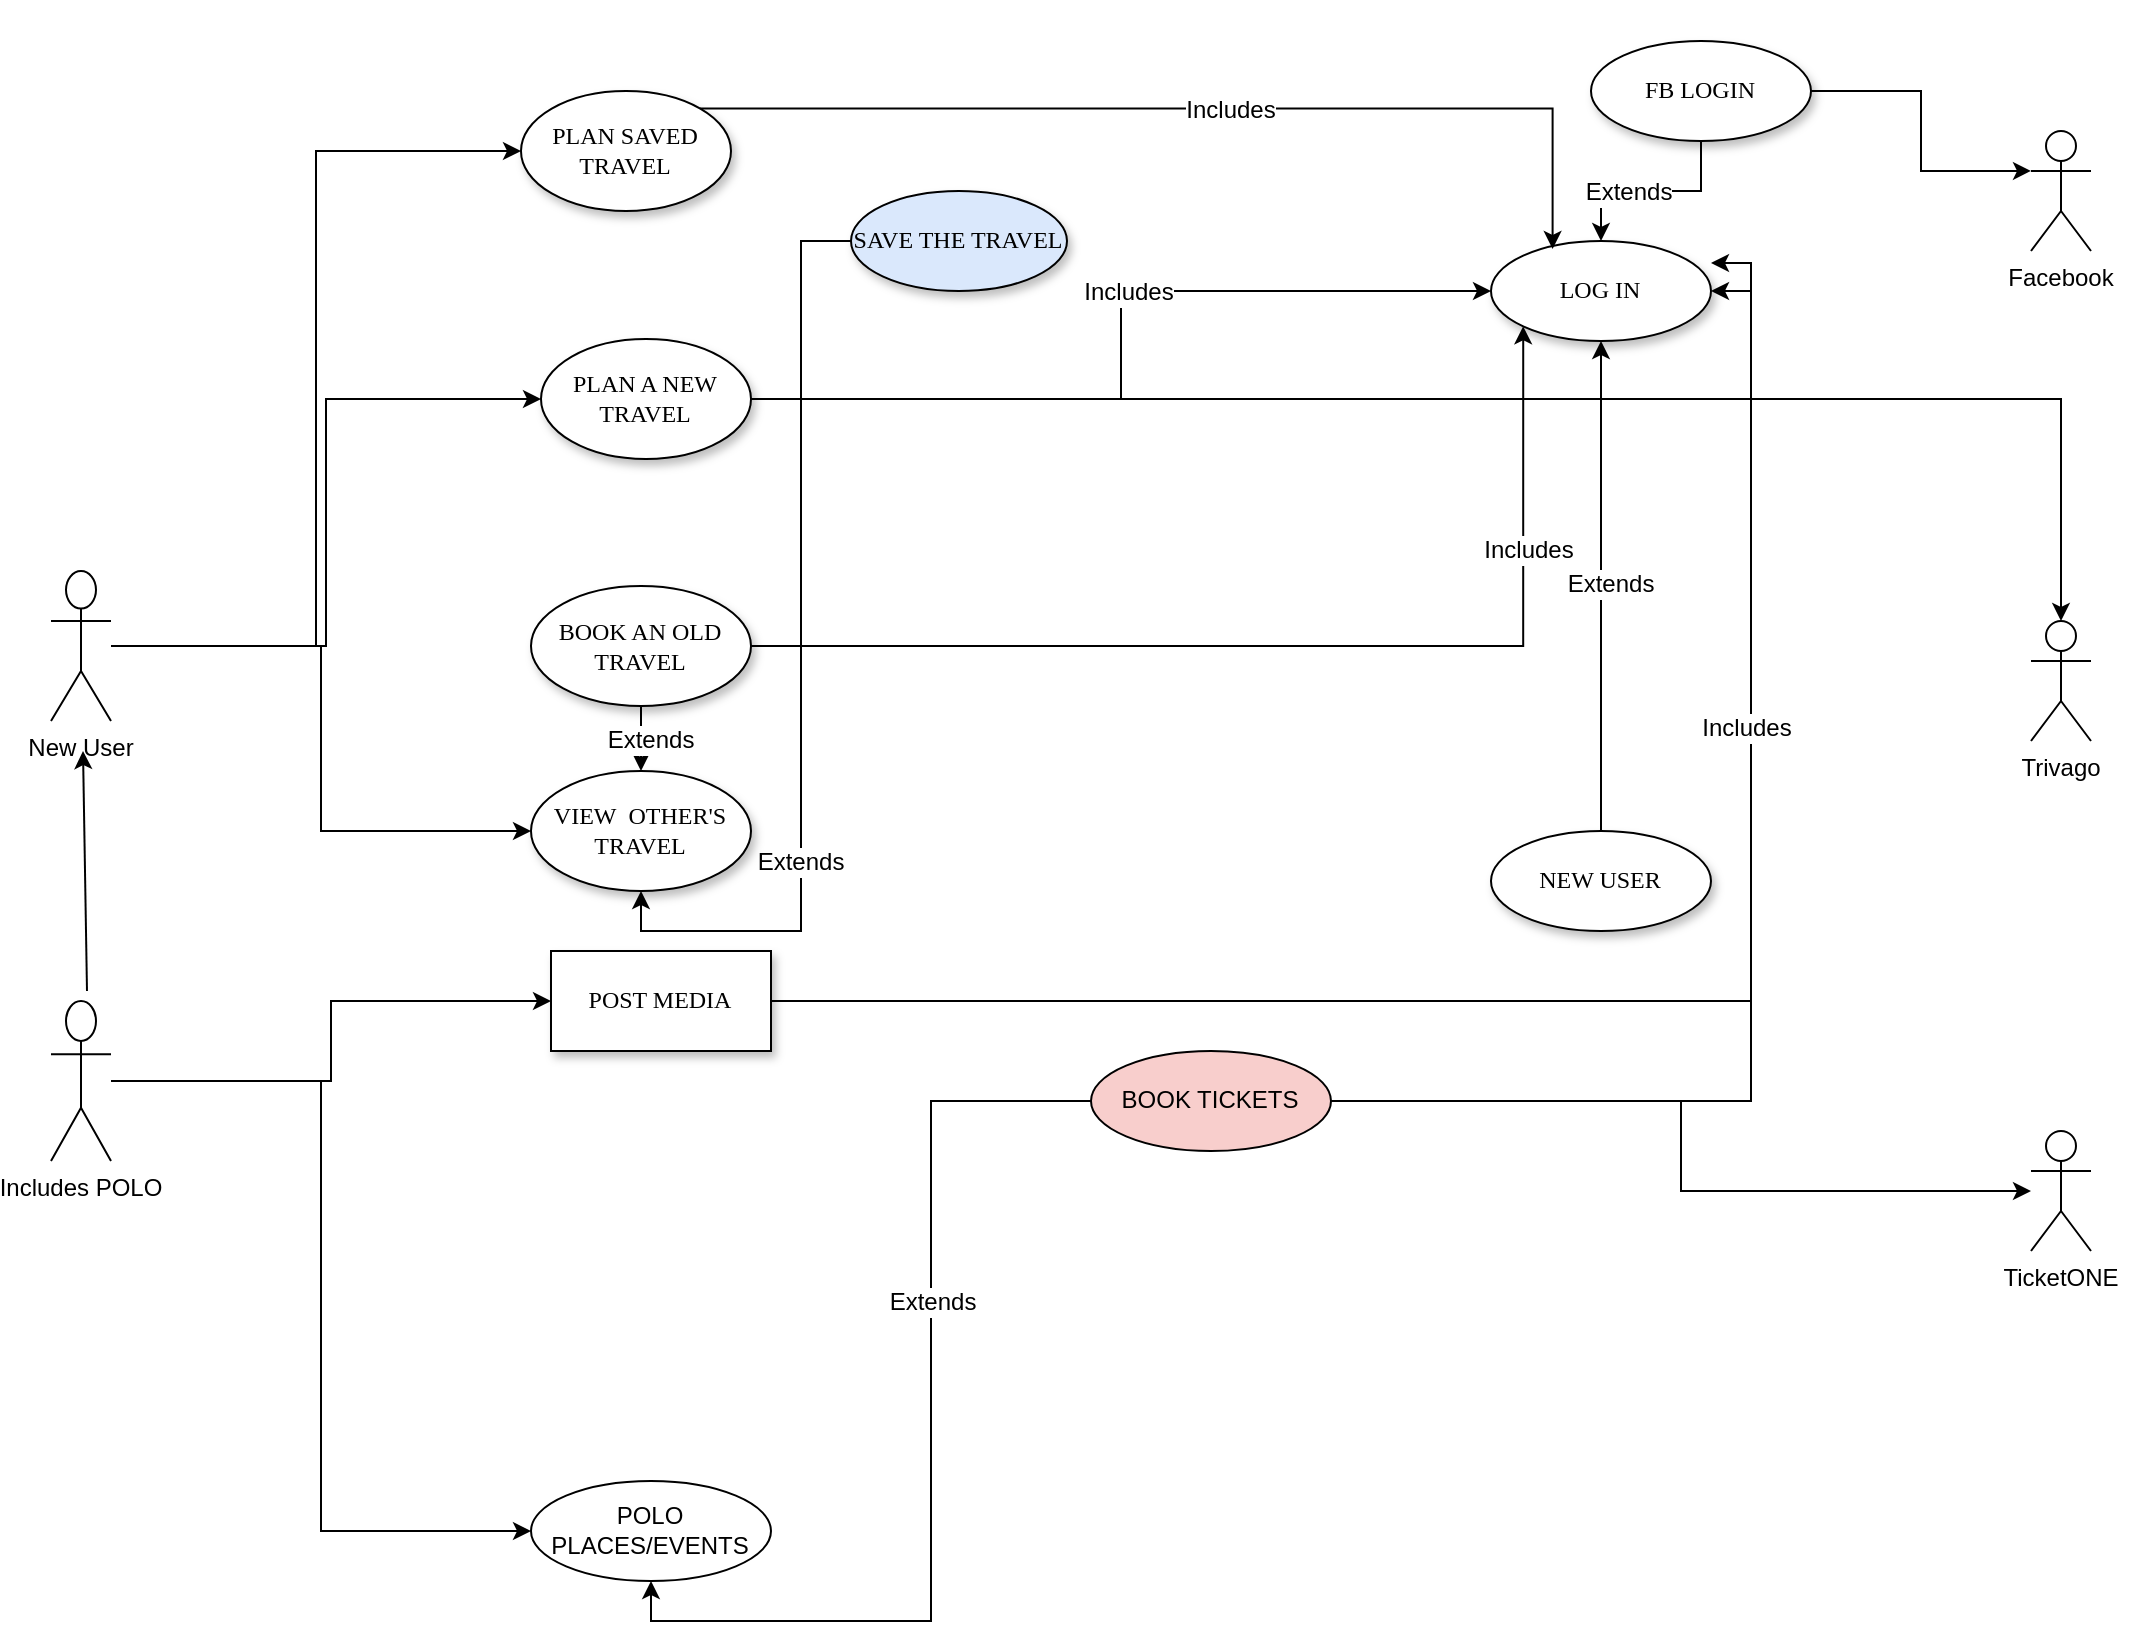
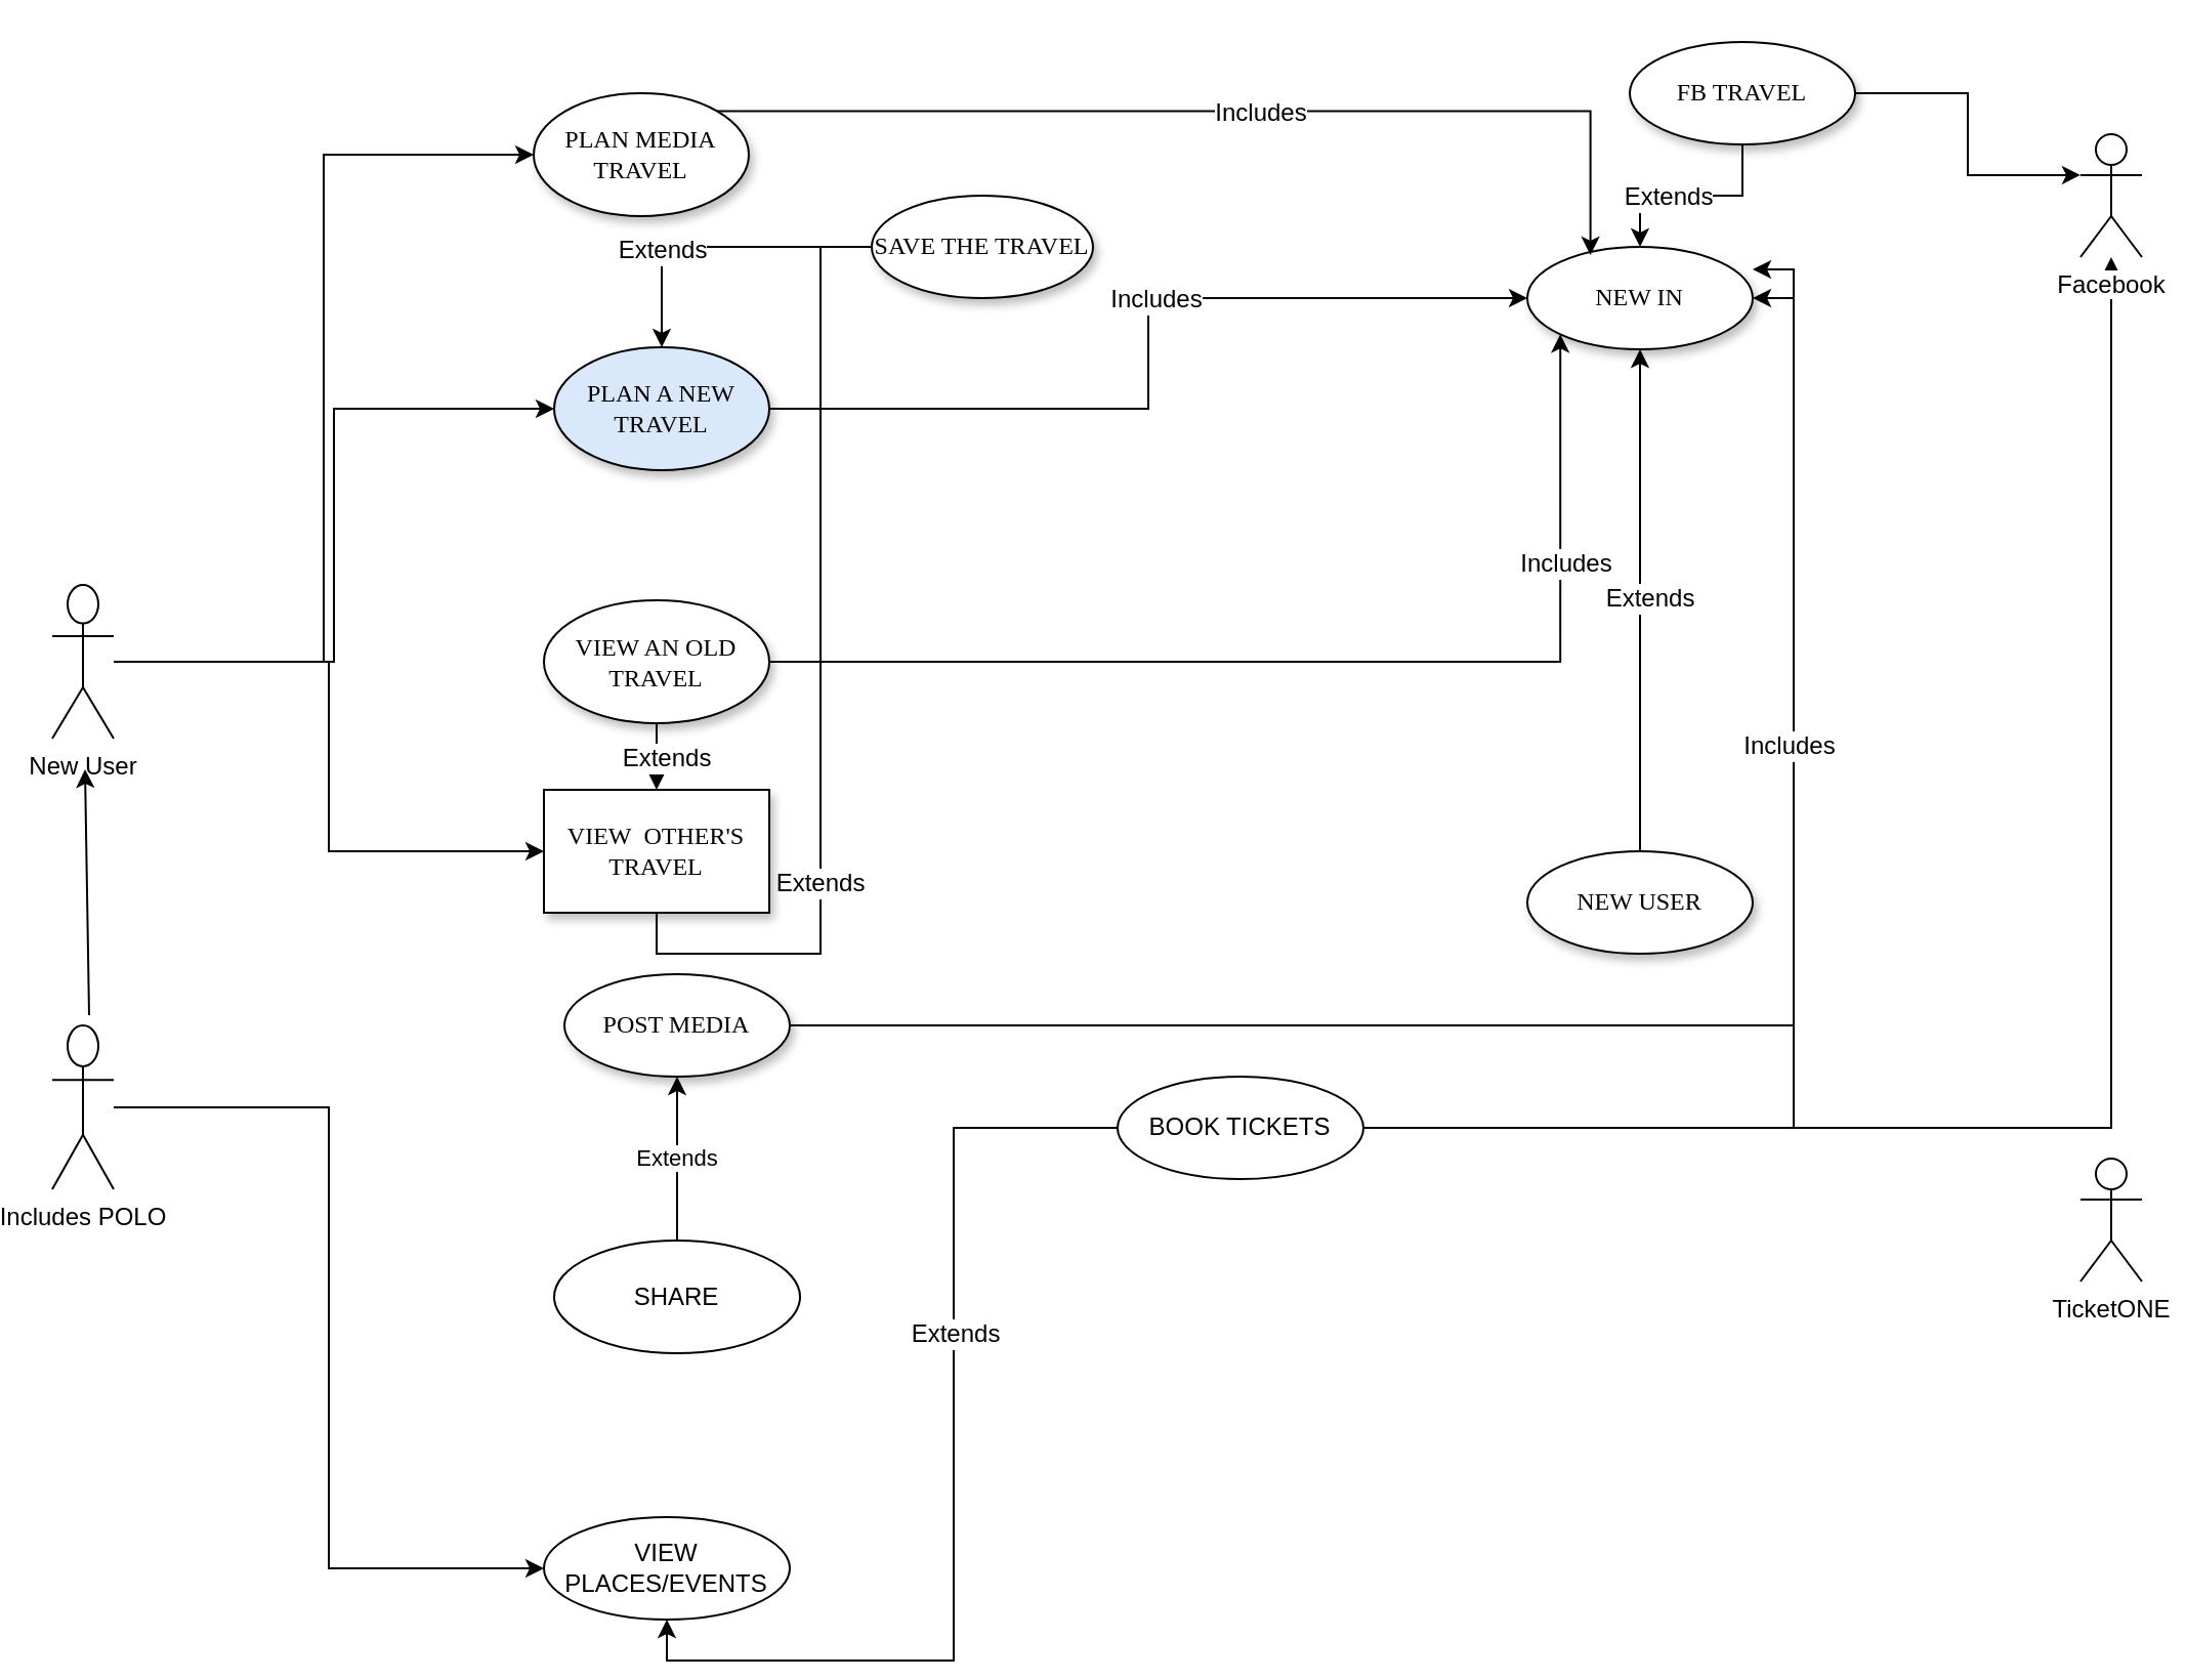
- <mxCell id="14" value="FB LOGIN" style="ellipse;whiteSpace=wrap;html=1;rounded=0;shadow=1;comic=0;labelBackgroundColor=none;strokeColor=#000000;strokeWidth=1;fillColor=#FFFFFF;fontFamily=Verdana;fontSize=12;fontColor=#000000;align=center;" parent="1" vertex="1"><mxGeometry x="790" y="20" width="110" height="50" as="geometry" /></mxCell>
+ <mxCell id="14" value="FB TRAVEL" style="ellipse;whiteSpace=wrap;html=1;rounded=0;shadow=1;comic=0;labelBackgroundColor=none;strokeColor=#000000;strokeWidth=1;fillColor=#FFFFFF;fontFamily=Verdana;fontSize=12;fontColor=#000000;align=center;" parent="1" vertex="1"><mxGeometry x="790" y="20" width="110" height="50" as="geometry" /></mxCell>
- <mxCell id="28" value="PLAN SAVED TRAVEL" style="ellipse;whiteSpace=wrap;html=1;rounded=0;shadow=1;comic=0;labelBackgroundColor=none;strokeColor=#000000;strokeWidth=1;fillColor=#FFFFFF;fontFamily=Verdana;fontSize=12;fontColor=#000000;align=center;" parent="1" vertex="1"><mxGeometry x="255" y="45" width="105" height="60" as="geometry" /></mxCell>
+ <mxCell id="28" value="PLAN MEDIA TRAVEL" style="ellipse;whiteSpace=wrap;html=1;rounded=0;shadow=1;comic=0;labelBackgroundColor=none;strokeColor=#000000;strokeWidth=1;fillColor=#FFFFFF;fontFamily=Verdana;fontSize=12;fontColor=#000000;align=center;" parent="1" vertex="1"><mxGeometry x="255" y="45" width="105" height="60" as="geometry" /></mxCell>
+ <mxCell id="8" style="edgeStyle=orthogonalEdgeStyle;rounded=0;orthogonalLoop=1;jettySize=auto;html=1;entryX=0.5;entryY=0;entryDx=0;entryDy=0;" edge="1" parent="1" source="10" target="5"><mxGeometry relative="1" as="geometry" /></mxCell>
+ <mxCell id="9" value="Extends" style="text;html=1;resizable=0;points=[];align=center;verticalAlign=middle;labelBackgroundColor=#ffffff;" vertex="1" connectable="0" parent="8"><mxGeometry x="0.355" y="1" relative="1" as="geometry"><mxPoint x="-1" y="1" as="offset" /></mxGeometry></mxCell>
- <mxCell id="10" value="SAVE THE TRAVEL" style="ellipse;whiteSpace=wrap;html=1;rounded=0;shadow=1;comic=0;labelBackgroundColor=none;strokeColor=#000000;strokeWidth=1;fillColor=#dae8fc;fontFamily=Verdana;fontSize=12;fontColor=#000000;align=center;" parent="1" vertex="1"><mxGeometry x="420" y="95" width="108" height="50" as="geometry" /></mxCell>
+ <mxCell id="10" value="SAVE THE TRAVEL" style="ellipse;whiteSpace=wrap;html=1;rounded=0;shadow=1;comic=0;labelBackgroundColor=none;strokeColor=#000000;strokeWidth=1;fillColor=#FFFFFF;fontFamily=Verdana;fontSize=12;fontColor=#000000;align=center;" parent="1" vertex="1"><mxGeometry x="420" y="95" width="108" height="50" as="geometry" /></mxCell>
- <mxCell id="18" value="LOG IN" style="ellipse;whiteSpace=wrap;html=1;rounded=0;shadow=1;comic=0;labelBackgroundColor=none;strokeColor=#000000;strokeWidth=1;fillColor=#FFFFFF;fontFamily=Verdana;fontSize=12;fontColor=#000000;align=center;" parent="1" vertex="1"><mxGeometry x="740" y="120" width="110" height="50" as="geometry" /></mxCell>
+ <mxCell id="18" value="NEW IN" style="ellipse;whiteSpace=wrap;html=1;rounded=0;shadow=1;comic=0;labelBackgroundColor=none;strokeColor=#000000;strokeWidth=1;fillColor=#FFFFFF;fontFamily=Verdana;fontSize=12;fontColor=#000000;align=center;" parent="1" vertex="1"><mxGeometry x="740" y="120" width="110" height="50" as="geometry" /></mxCell>
- <mxCell id="5" value="PLAN A NEW TRAVEL" style="ellipse;whiteSpace=wrap;html=1;rounded=0;shadow=1;comic=0;labelBackgroundColor=none;strokeColor=#000000;strokeWidth=1;fillColor=#FFFFFF;fontFamily=Verdana;fontSize=12;fontColor=#000000;align=center;" parent="1" vertex="1"><mxGeometry x="265" y="169" width="105" height="60" as="geometry" /></mxCell>
+ <mxCell id="5" value="PLAN A NEW TRAVEL" style="ellipse;whiteSpace=wrap;html=1;rounded=0;shadow=1;comic=0;labelBackgroundColor=none;strokeColor=#000000;strokeWidth=1;fillColor=#dae8fc;fontFamily=Verdana;fontSize=12;fontColor=#000000;align=center;" parent="1" vertex="1"><mxGeometry x="265" y="169" width="105" height="60" as="geometry" /></mxCell>
- <mxCell id="2" style="edgeStyle=orthogonalEdgeStyle;rounded=0;orthogonalLoop=1;jettySize=auto;html=1;" edge="1" parent="1" source="5" target="47"><mxGeometry relative="1" as="geometry" /></mxCell>
- <mxCell id="23" value="BOOK AN OLD TRAVEL" style="ellipse;whiteSpace=wrap;html=1;rounded=0;shadow=1;comic=0;labelBackgroundColor=none;strokeColor=#000000;strokeWidth=1;fillColor=#FFFFFF;fontFamily=Verdana;fontSize=12;fontColor=#000000;align=center;" parent="1" vertex="1"><mxGeometry x="260" y="292.5" width="110" height="60" as="geometry" /></mxCell>
+ <mxCell id="23" value="VIEW AN OLD TRAVEL" style="ellipse;whiteSpace=wrap;html=1;rounded=0;shadow=1;comic=0;labelBackgroundColor=none;strokeColor=#000000;strokeWidth=1;fillColor=#FFFFFF;fontFamily=Verdana;fontSize=12;fontColor=#000000;align=center;" parent="1" vertex="1"><mxGeometry x="260" y="292.5" width="110" height="60" as="geometry" /></mxCell>
- <mxCell id="47" value="Trivago" style="shape=umlActor;verticalLabelPosition=bottom;labelBackgroundColor=#ffffff;verticalAlign=top;html=1;outlineConnect=0;" vertex="1" parent="1"><mxGeometry x="1010" y="310" width="30" height="60" as="geometry" /></mxCell>
- <mxCell id="29" value="VIEW&amp;nbsp; OTHER'S TRAVEL" style="ellipse;whiteSpace=wrap;html=1;rounded=0;shadow=1;comic=0;labelBackgroundColor=none;strokeColor=#000000;strokeWidth=1;fillColor=#FFFFFF;fontFamily=Verdana;fontSize=12;fontColor=#000000;align=center;" parent="1" vertex="1"><mxGeometry x="260" y="385" width="110" height="60" as="geometry" /></mxCell>
+ <mxCell id="29" value="VIEW&amp;nbsp; OTHER'S TRAVEL" style="whiteSpace=wrap;html=1;shadow=1;comic=0;labelBackgroundColor=none;strokeColor=#000000;strokeWidth=1;fillColor=#FFFFFF;fontFamily=Verdana;fontSize=12;fontColor=#000000;align=center;rounded=0;" parent="1" vertex="1"><mxGeometry x="260" y="385" width="110" height="60" as="geometry" /></mxCell>
- <mxCell id="6" style="edgeStyle=orthogonalEdgeStyle;rounded=0;orthogonalLoop=1;jettySize=auto;html=1;entryX=0.5;entryY=1;entryDx=0;entryDy=0;" edge="1" parent="1" source="10" target="29"><mxGeometry relative="1" as="geometry" /></mxCell>
+ <mxCell id="6" style="edgeStyle=orthogonalEdgeStyle;rounded=0;orthogonalLoop=1;jettySize=auto;html=1;entryX=0.5;entryY=1;entryDx=0;entryDy=0;endArrow=none;" edge="1" parent="1" source="10" target="29"><mxGeometry relative="1" as="geometry" /></mxCell>
- <mxCell id="34" style="edgeStyle=orthogonalEdgeStyle;rounded=0;orthogonalLoop=1;jettySize=auto;html=1;entryX=0;entryY=0.5;entryDx=0;entryDy=0;" edge="1" parent="1" source="36" target="25"><mxGeometry relative="1" as="geometry" /></mxCell>
- <mxCell id="25" value="POST MEDIA" style="whiteSpace=wrap;html=1;shadow=1;comic=0;labelBackgroundColor=none;strokeColor=#000000;strokeWidth=1;fillColor=#FFFFFF;fontFamily=Verdana;fontSize=12;fontColor=#000000;align=center;rounded=0;" parent="1" vertex="1"><mxGeometry x="270" y="475" width="110" height="50" as="geometry" /></mxCell>
+ <mxCell id="25" value="POST MEDIA" style="ellipse;whiteSpace=wrap;html=1;rounded=0;shadow=1;comic=0;labelBackgroundColor=none;strokeColor=#000000;strokeWidth=1;fillColor=#FFFFFF;fontFamily=Verdana;fontSize=12;fontColor=#000000;align=center;" parent="1" vertex="1"><mxGeometry x="270" y="475" width="110" height="50" as="geometry" /></mxCell>
- <mxCell id="45" value="BOOK TICKETS" style="ellipse;whiteSpace=wrap;html=1;fillColor=#f8cecc;" vertex="1" parent="1"><mxGeometry x="540" y="525" width="120" height="50" as="geometry" /></mxCell>
+ <mxCell id="45" value="BOOK TICKETS" style="ellipse;whiteSpace=wrap;html=1;" vertex="1" parent="1"><mxGeometry x="540" y="525" width="120" height="50" as="geometry" /></mxCell>
+ <mxCell id="37" value="Extends" style="edgeStyle=orthogonalEdgeStyle;rounded=0;orthogonalLoop=1;jettySize=auto;html=1;entryX=0.5;entryY=1;entryDx=0;entryDy=0;" edge="1" parent="1" source="38" target="25"><mxGeometry relative="1" as="geometry" /></mxCell>
- <mxCell id="42" style="edgeStyle=orthogonalEdgeStyle;rounded=0;orthogonalLoop=1;jettySize=auto;html=1;" edge="1" parent="1" source="45" target="49"><mxGeometry relative="1" as="geometry" /></mxCell>
+ <mxCell id="42" style="edgeStyle=orthogonalEdgeStyle;rounded=0;orthogonalLoop=1;jettySize=auto;html=1;" edge="1" parent="1" source="45" target="46"><mxGeometry relative="1" as="geometry" /></mxCell>
+ <mxCell id="38" value="SHARE" style="ellipse;whiteSpace=wrap;html=1;" vertex="1" parent="1"><mxGeometry x="265" y="605" width="120" height="55" as="geometry" /></mxCell>
- <mxCell id="39" value="POLO PLACES/EVENTS" style="ellipse;whiteSpace=wrap;html=1;" vertex="1" parent="1"><mxGeometry x="260" y="740" width="120" height="50" as="geometry" /></mxCell>
+ <mxCell id="39" value="VIEW PLACES/EVENTS" style="ellipse;whiteSpace=wrap;html=1;" vertex="1" parent="1"><mxGeometry x="260" y="740" width="120" height="50" as="geometry" /></mxCell>
